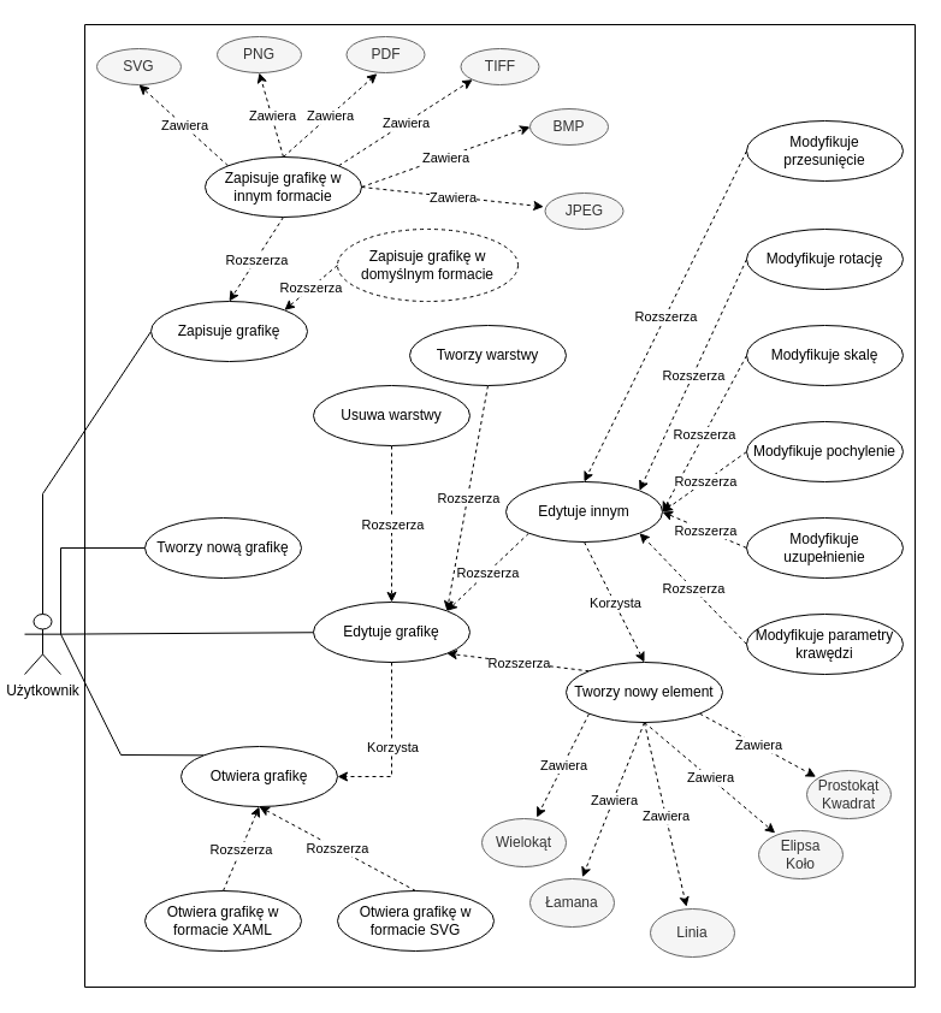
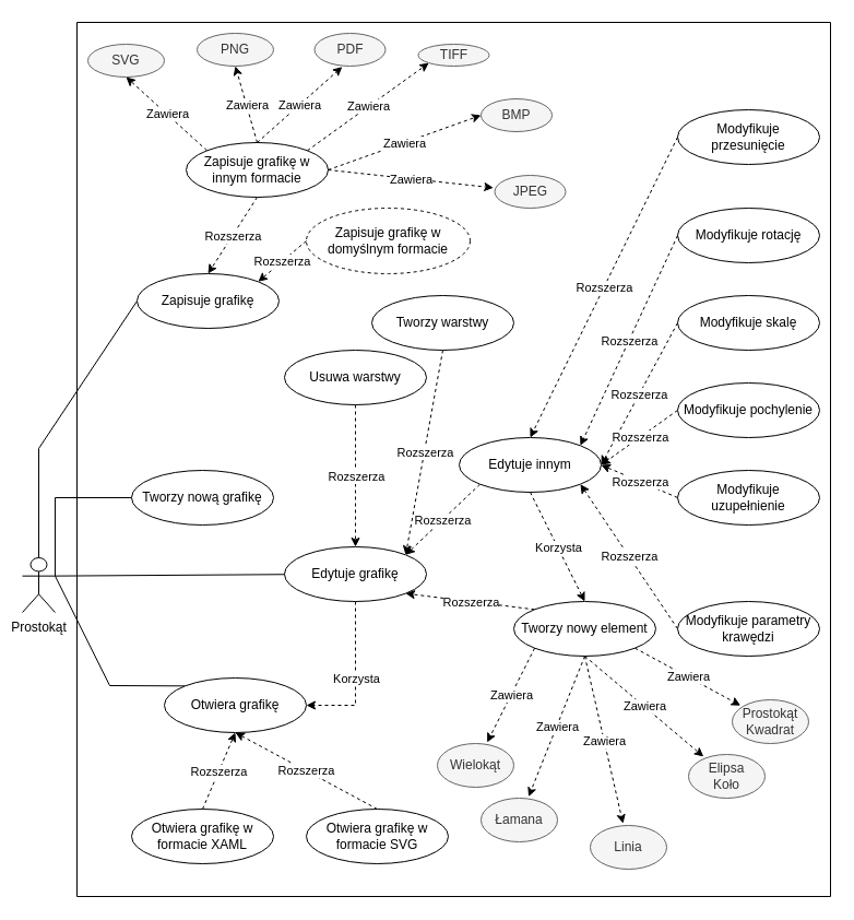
- <mxCell id="61" value="TIFF" style="ellipse;whiteSpace=wrap;html=1;fillColor=#f5f5f5;fontColor=#333333;strokeColor=#666666;" parent="18" vertex="1"><mxGeometry x="312.5" y="20" width="65" height="30" as="geometry" /></mxCell>
+ <mxCell id="61" value="TIFF" style="ellipse;whiteSpace=wrap;html=1;fillColor=#f5f5f5;fontColor=#333333;strokeColor=#666666;" parent="18" vertex="1"><mxGeometry x="312.5" y="20" width="65" height="20" as="geometry" /></mxCell>
- <mxCell id="35" value="Modyfikuje parametry krawędzi" style="ellipse;whiteSpace=wrap;html=1;" parent="18" vertex="1"><mxGeometry x="550" y="490" width="130" height="50" as="geometry" /></mxCell>
+ <mxCell id="35" value="Modyfikuje parametry krawędzi" style="ellipse;whiteSpace=wrap;html=1;" parent="18" vertex="1"><mxGeometry x="550" y="530" width="130" height="50" as="geometry" /></mxCell>
- <mxCell id="2" value="Użytkownik" style="shape=umlActor;verticalLabelPosition=bottom;verticalAlign=top;html=1;outlineConnect=0;" parent="1" vertex="1"><mxGeometry x="20" y="510" width="30" height="50" as="geometry" /></mxCell>
+ <mxCell id="2" value="Prostokąt" style="shape=umlActor;verticalLabelPosition=bottom;verticalAlign=top;html=1;outlineConnect=0;" parent="1" vertex="1"><mxGeometry x="20" y="510" width="30" height="50" as="geometry" /></mxCell>
